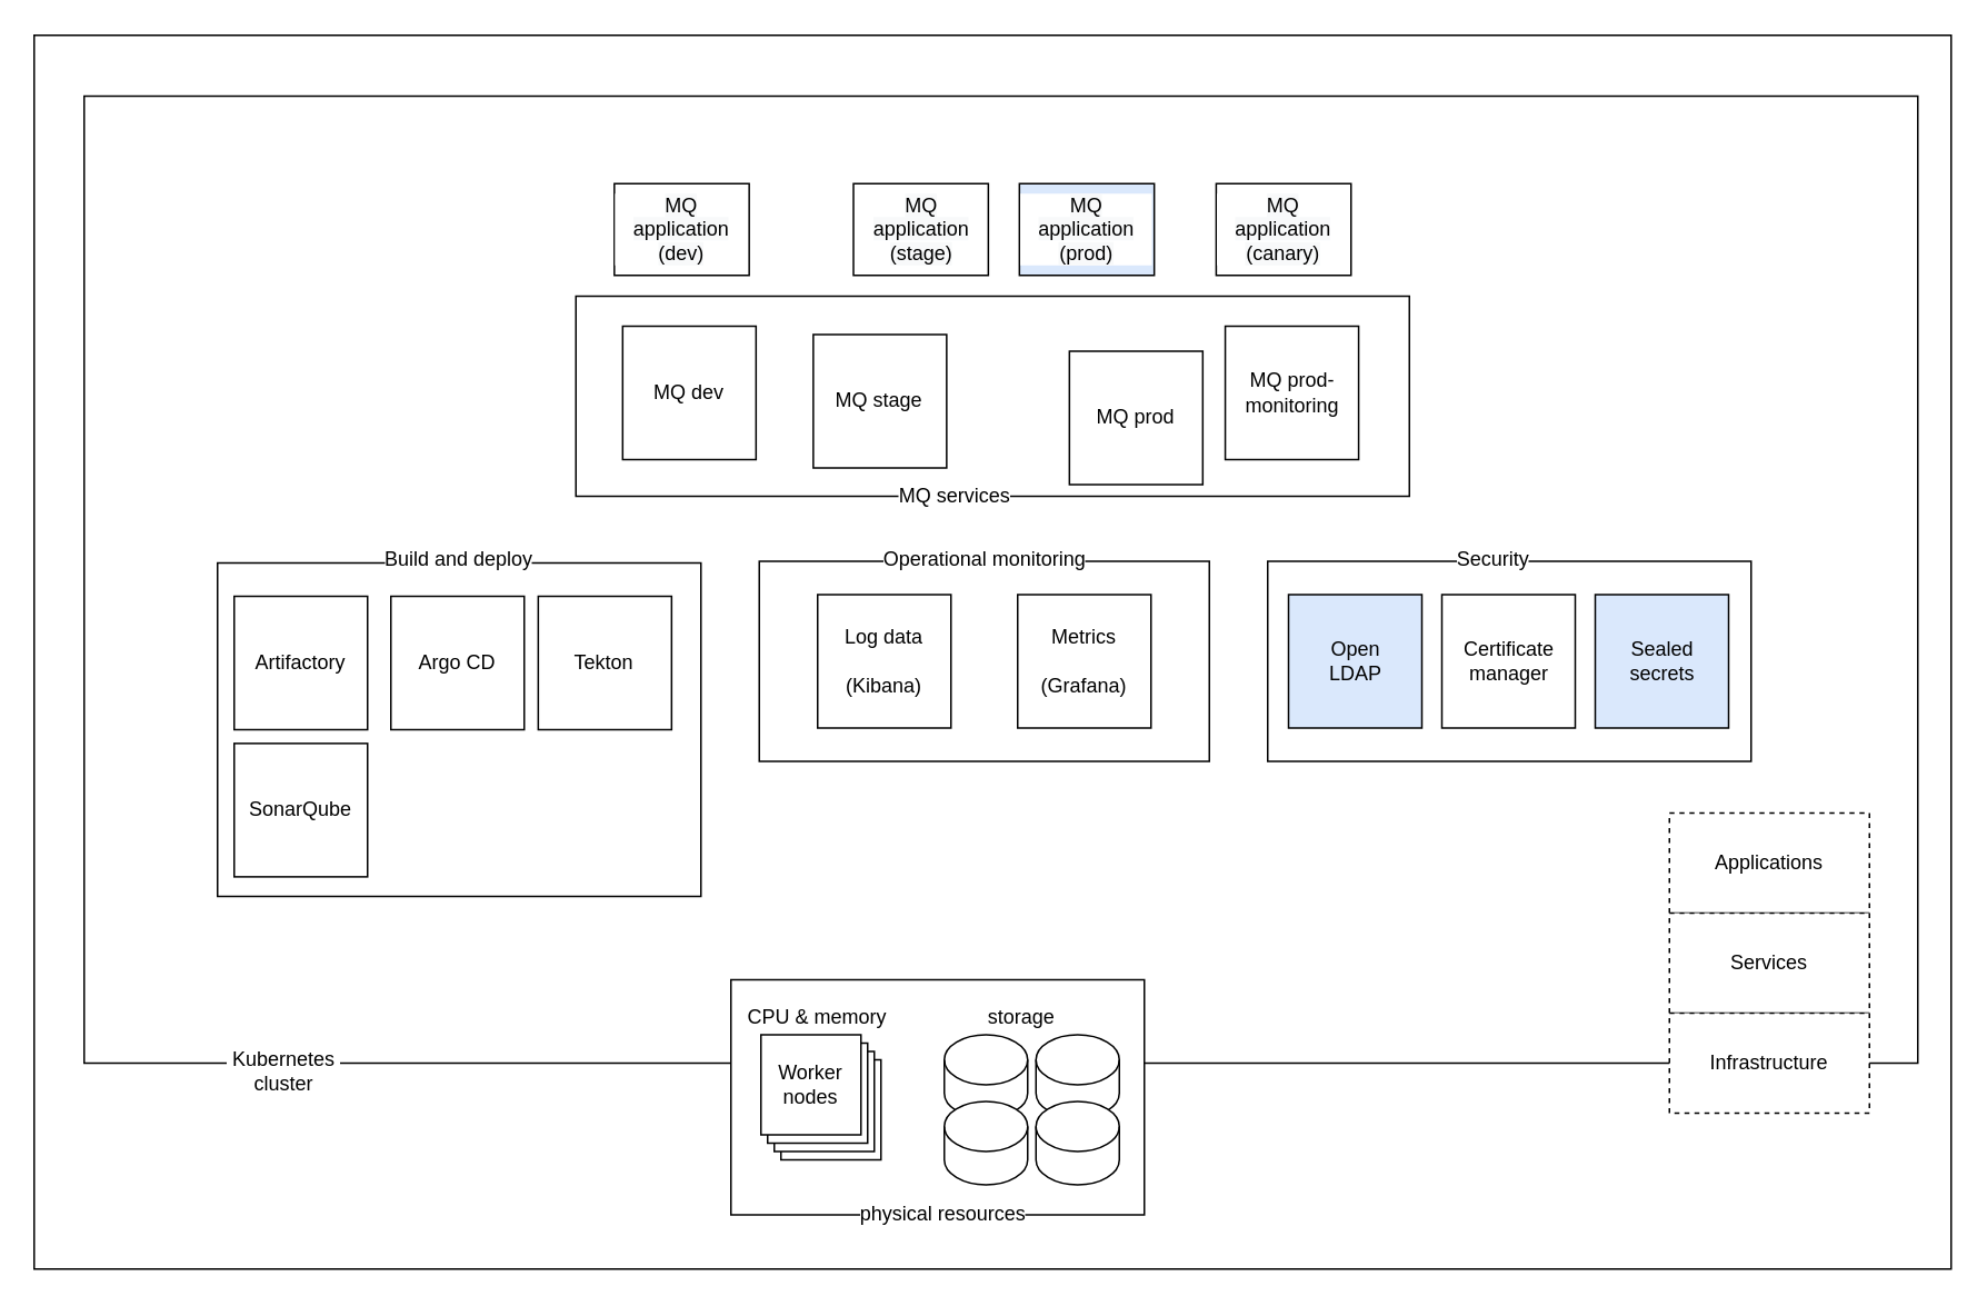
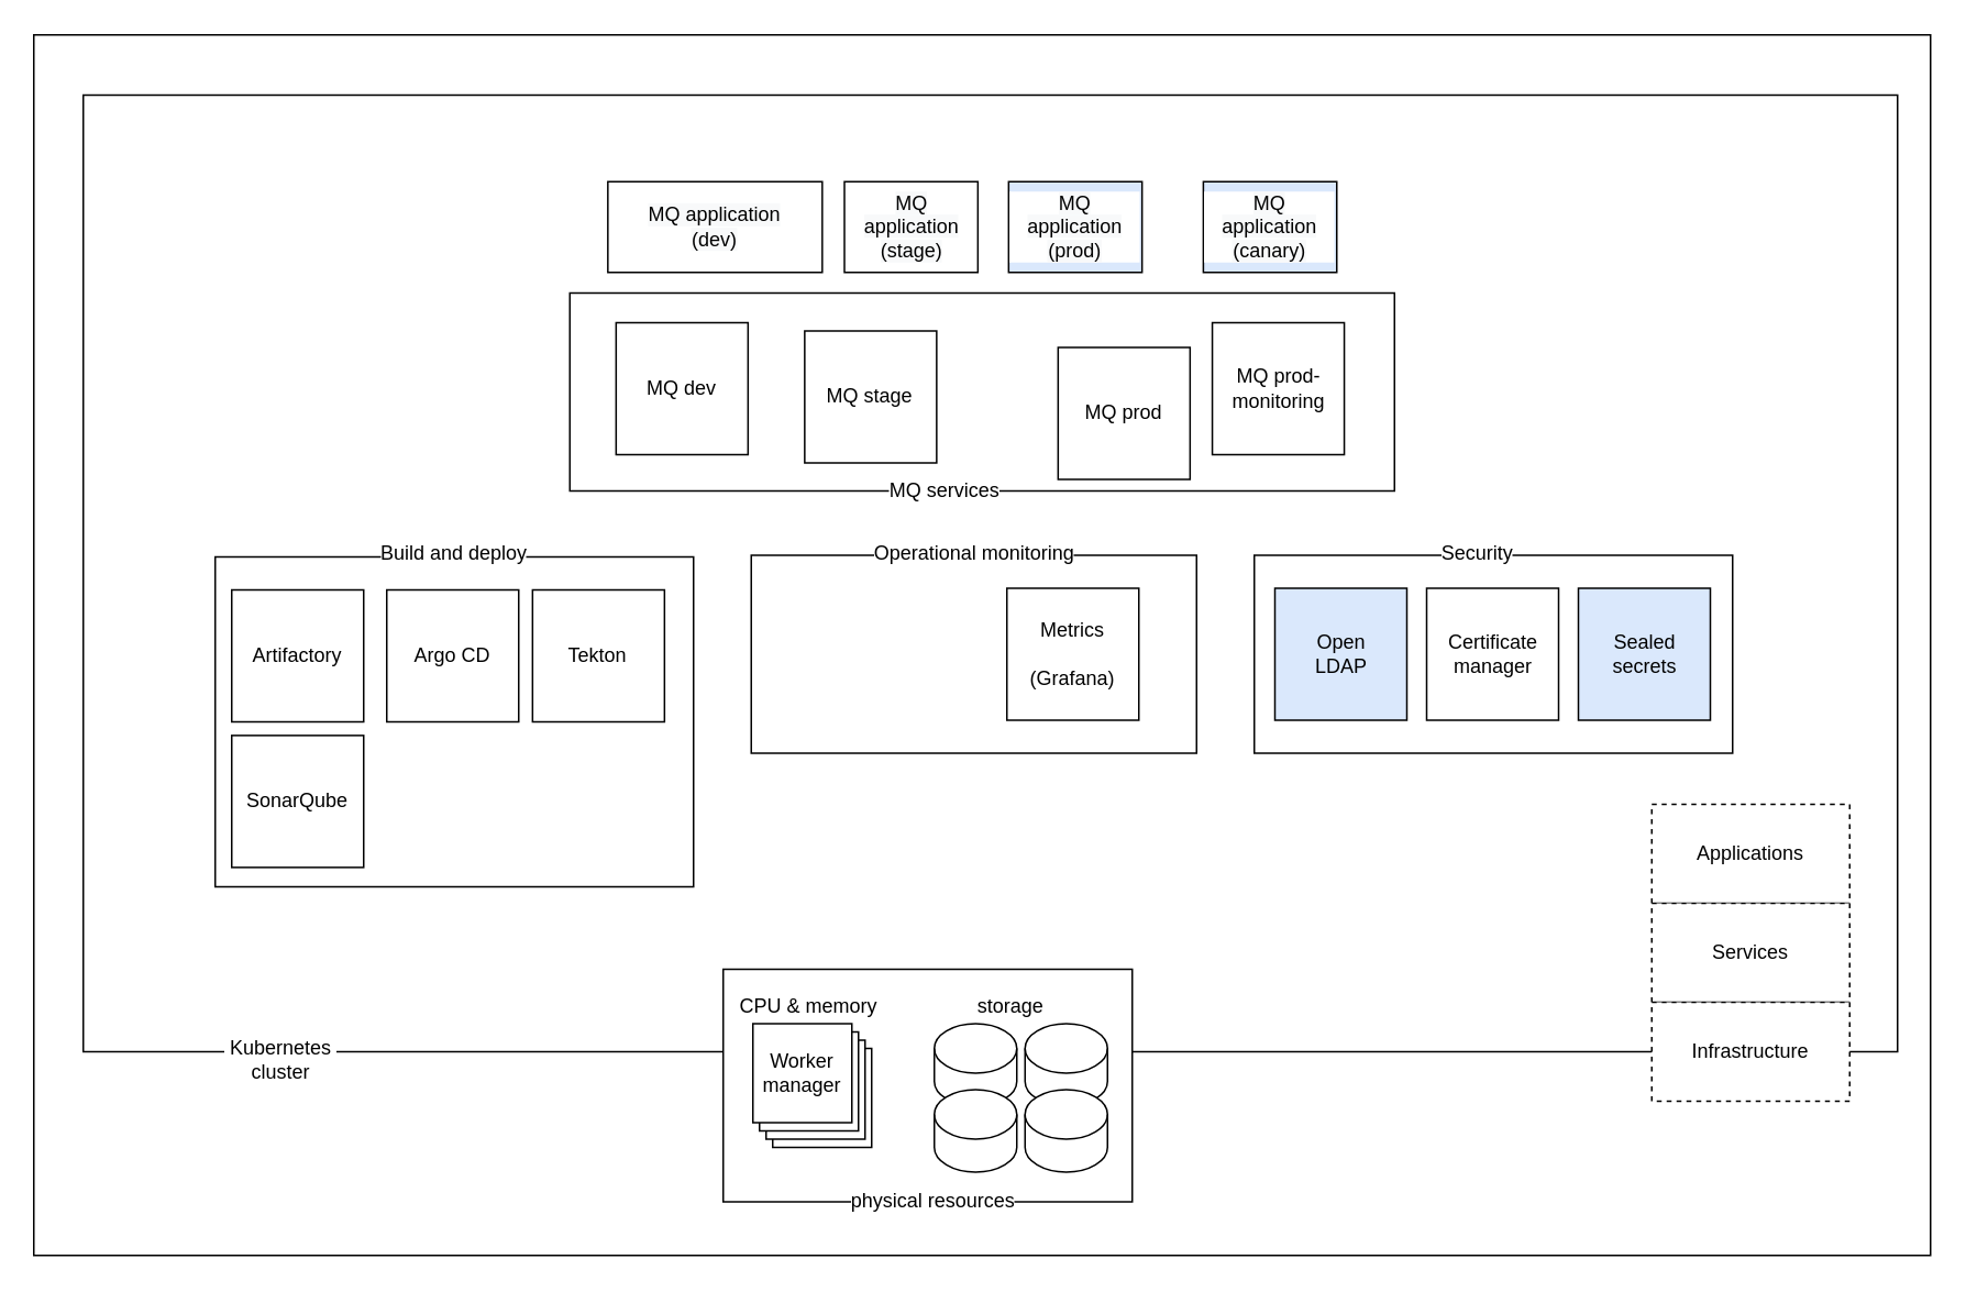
- <mxCell id="11" value="&lt;span style=&quot;font-family: helvetica; background-color: rgb(248, 249, 250);&quot;&gt;MQ application&lt;/span&gt;&lt;br style=&quot;font-family: helvetica; background-color: rgb(248, 249, 250);&quot;&gt;&lt;span style=&quot;font-family: helvetica; background-color: rgb(248, 249, 250);&quot;&gt;(dev)&lt;/span&gt;" style="rounded=0;whiteSpace=wrap;html=1;labelBackgroundColor=#ffffff;fillColor=#ffffff;fontFamily=Verdana;fontColor=#000000;align=center;" vertex="1" parent="1"><mxGeometry x="368.05" y="109.5" width="80.9" height="55" as="geometry" /></mxCell>
+ <mxCell id="11" value="&lt;span style=&quot;font-family: helvetica; background-color: rgb(248, 249, 250);&quot;&gt;MQ application&lt;/span&gt;&lt;br style=&quot;font-family: helvetica; background-color: rgb(248, 249, 250);&quot;&gt;&lt;span style=&quot;font-family: helvetica; background-color: rgb(248, 249, 250);&quot;&gt;(dev)&lt;/span&gt;" style="rounded=0;whiteSpace=wrap;html=1;labelBackgroundColor=#ffffff;fillColor=#ffffff;fontFamily=Verdana;fontColor=#000000;align=center;" vertex="1" parent="1"><mxGeometry x="368.05" y="109.5" width="130" height="55" as="geometry" /></mxCell>
- <mxCell id="14" value="&lt;span style=&quot;font-family: &amp;#34;helvetica&amp;#34; ; background-color: rgb(248 , 249 , 250)&quot;&gt;MQ application&lt;/span&gt;&lt;br style=&quot;font-family: &amp;#34;helvetica&amp;#34; ; background-color: rgb(248 , 249 , 250)&quot;&gt;&lt;span style=&quot;font-family: &amp;#34;helvetica&amp;#34; ; background-color: rgb(248 , 249 , 250)&quot;&gt;(canary)&lt;/span&gt;" style="rounded=0;whiteSpace=wrap;html=1;labelBackgroundColor=#ffffff;fillColor=#ffffff;fontFamily=Verdana;fontColor=#000000;align=center;" vertex="1" parent="1"><mxGeometry x="729.1" y="109.5" width="80.9" height="55" as="geometry" /></mxCell>
+ <mxCell id="14" value="&lt;span style=&quot;font-family: &amp;#34;helvetica&amp;#34; ; background-color: rgb(248 , 249 , 250)&quot;&gt;MQ application&lt;/span&gt;&lt;br style=&quot;font-family: &amp;#34;helvetica&amp;#34; ; background-color: rgb(248 , 249 , 250)&quot;&gt;&lt;span style=&quot;font-family: &amp;#34;helvetica&amp;#34; ; background-color: rgb(248 , 249 , 250)&quot;&gt;(canary)&lt;/span&gt;" style="rounded=0;whiteSpace=wrap;html=1;labelBackgroundColor=#ffffff;fillColor=#dae8fc;fontFamily=Verdana;fontColor=#000000;align=center;" vertex="1" parent="1"><mxGeometry x="729.1" y="109.5" width="80.9" height="55" as="geometry" /></mxCell>
- <mxCell id="7" value="Log data&lt;br&gt;&lt;br&gt;(Kibana)" style="whiteSpace=wrap;html=1;aspect=fixed;" vertex="1" parent="4"><mxGeometry x="35" y="31" width="80" height="80" as="geometry" /></mxCell>
- <mxCell id="28" value="Worker&lt;br&gt;nodes" style="whiteSpace=wrap;html=1;aspect=fixed;labelBackgroundColor=#FFFFFF;strokeColor=#000000;fillColor=#ffffff;" vertex="1" parent="17"><mxGeometry x="21" y="33" width="60" height="60" as="geometry" /></mxCell>
+ <mxCell id="28" value="Worker&lt;br&gt;manager" style="whiteSpace=wrap;html=1;aspect=fixed;labelBackgroundColor=#FFFFFF;strokeColor=#000000;fillColor=#ffffff;" vertex="1" parent="17"><mxGeometry x="21" y="33" width="60" height="60" as="geometry" /></mxCell>
